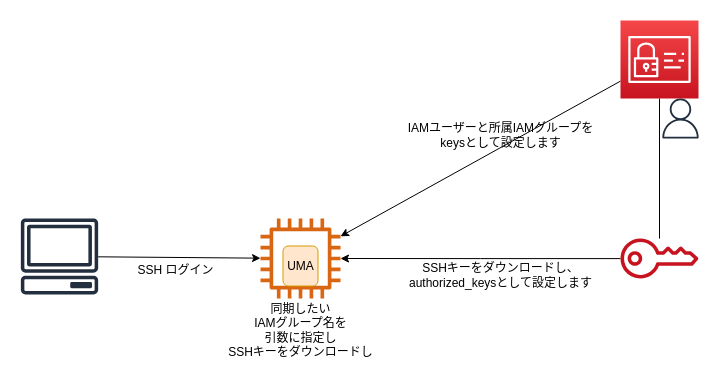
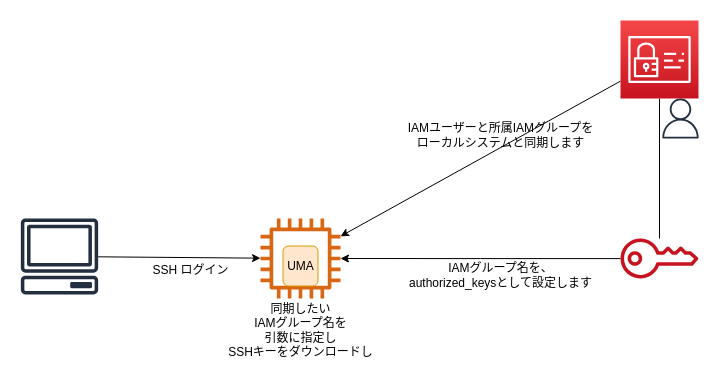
- <mxCell id="12" value="IAMユーザーと所属IAMグループを&lt;br&gt;keysとして設定します" style="text;html=1;align=center;verticalAlign=middle;resizable=0;points=[];autosize=1;" vertex="1" parent="1"><mxGeometry x="400" y="120" width="200" height="30" as="geometry" /></mxCell>
+ <mxCell id="12" value="IAMユーザーと所属IAMグループを&lt;br&gt;ローカルシステムと同期します" style="text;html=1;align=center;verticalAlign=middle;resizable=0;points=[];autosize=1;" vertex="1" parent="1"><mxGeometry x="400" y="120" width="200" height="30" as="geometry" /></mxCell>
- <mxCell id="15" value="SSH ログイン" style="text;html=1;align=center;verticalAlign=middle;resizable=0;points=[];autosize=1;" vertex="1" parent="1"><mxGeometry x="130" y="260" width="90" height="20" as="geometry" /></mxCell>
+ <mxCell id="15" value="SSH ログイン" style="text;html=1;align=center;verticalAlign=middle;resizable=0;points=[];autosize=1;" vertex="1" parent="1"><mxGeometry x="145" y="260" width="90" height="20" as="geometry" /></mxCell>
- <mxCell id="13" value="SSHキーをダウンロードし、&lt;br&gt;authorized_keysとして設定します" style="text;html=1;align=center;verticalAlign=middle;resizable=0;points=[];autosize=1;" vertex="1" parent="1"><mxGeometry x="400" y="260" width="200" height="30" as="geometry" /></mxCell>
+ <mxCell id="13" value="IAMグループ名を、&lt;br&gt;authorized_keysとして設定します" style="text;html=1;align=center;verticalAlign=middle;resizable=0;points=[];autosize=1;" vertex="1" parent="1"><mxGeometry x="400" y="260" width="200" height="30" as="geometry" /></mxCell>
